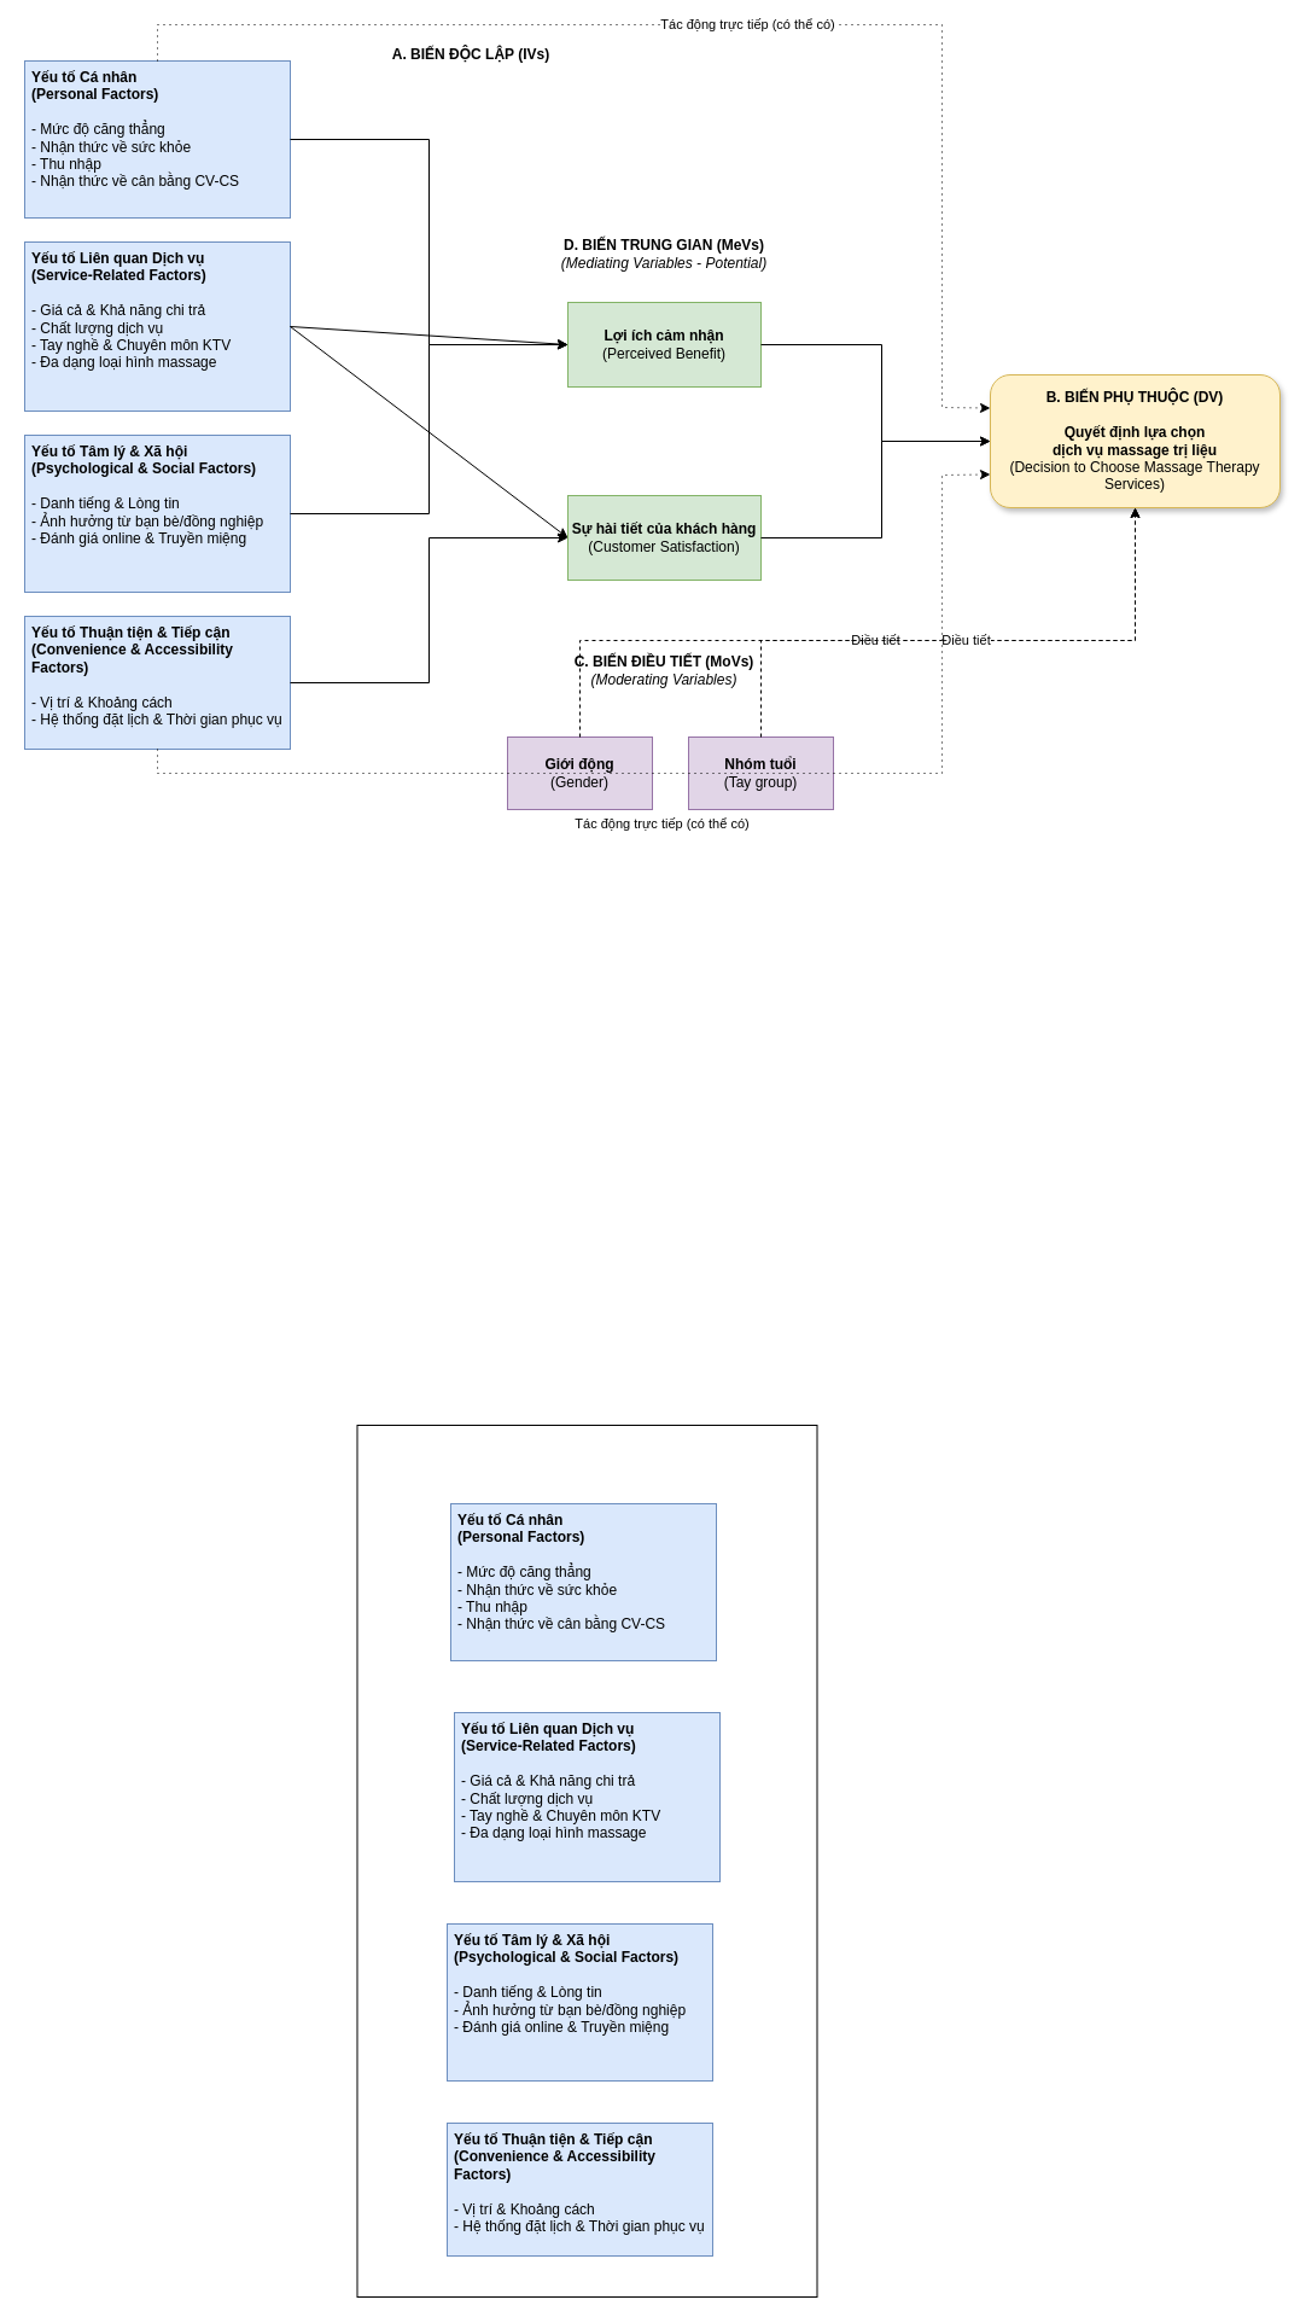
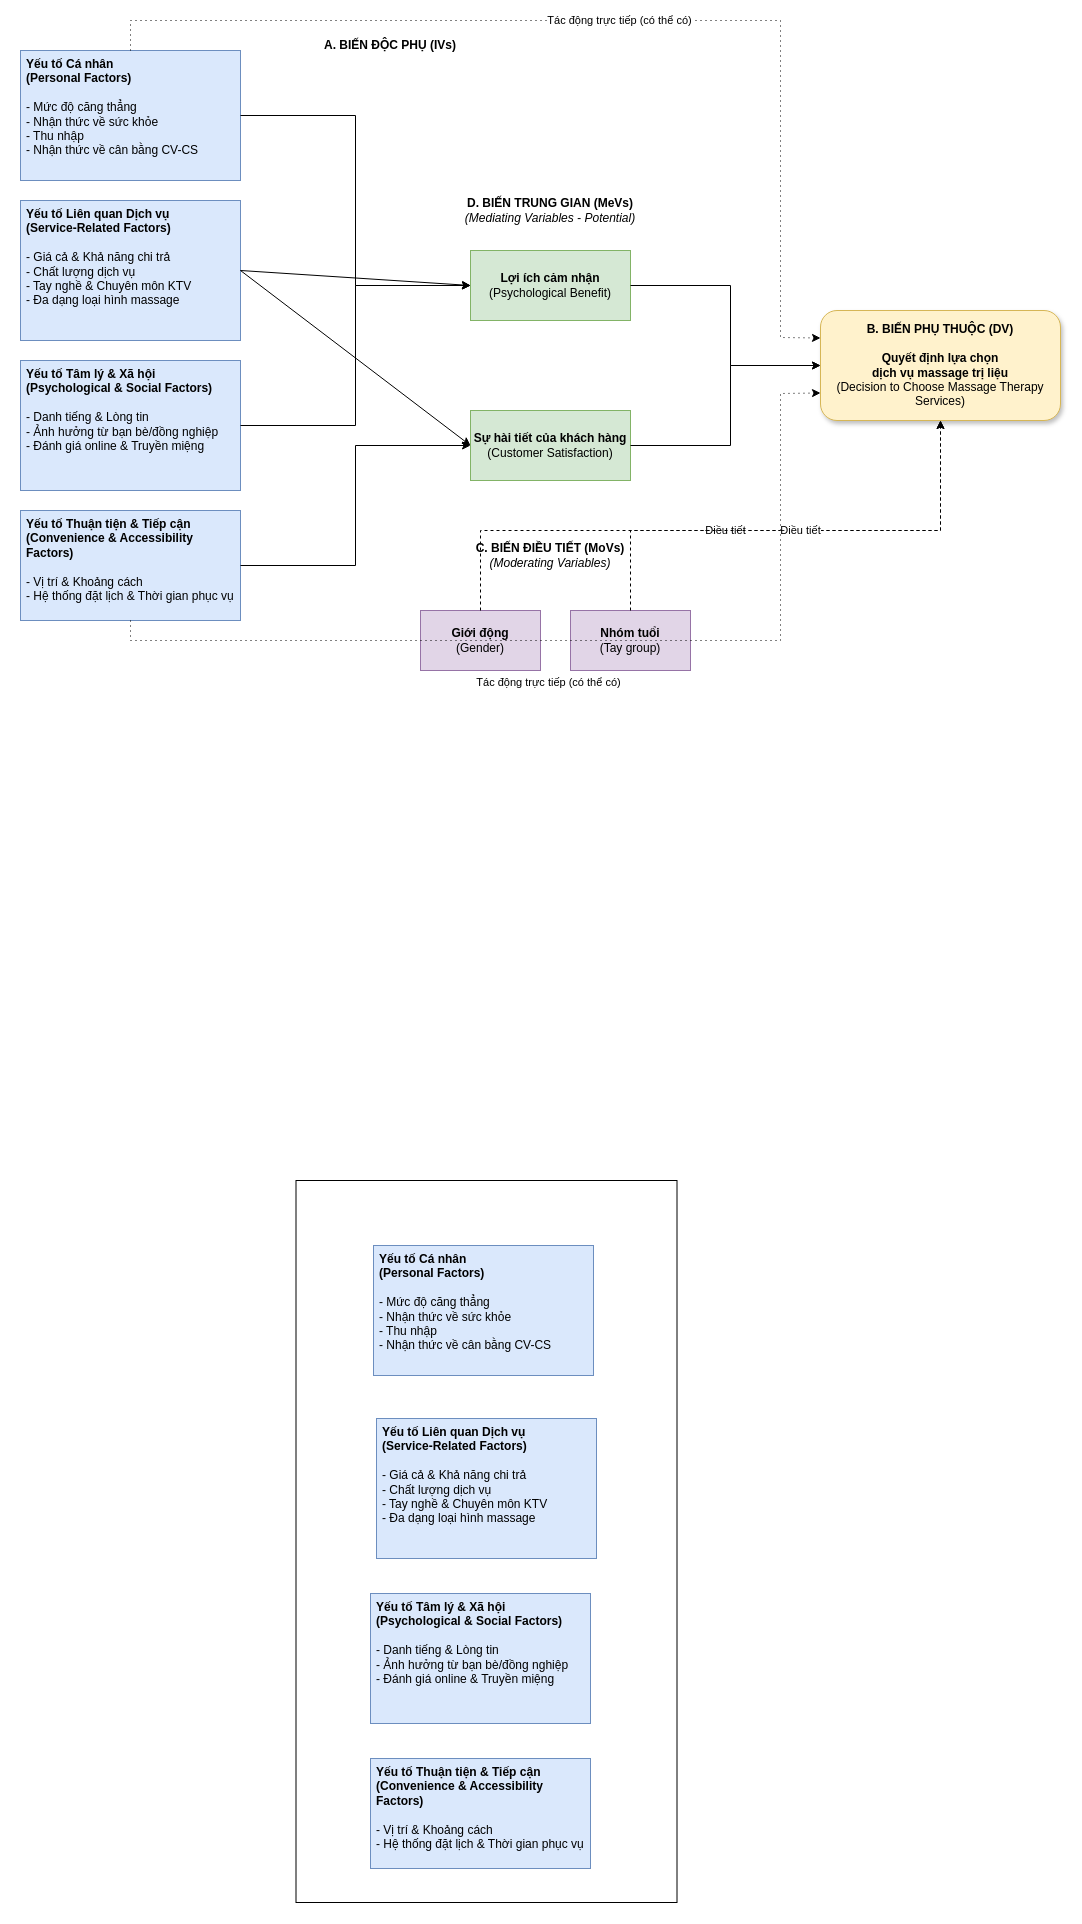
- <mxCell id="8" value="&lt;b&gt;A. BIẾN ĐỘC LẬP (IVs)&lt;/b&gt;" style="text;html=1;strokeColor=none;fillColor=none;align=center;verticalAlign=middle;whiteSpace=wrap;rounded=0;" vertex="1" parent="7"><mxGeometry width="160" height="30" as="geometry" /></mxCell>
+ <mxCell id="8" value="&lt;b&gt;A. BIẾN ĐỘC PHỤ (IVs)&lt;/b&gt;" style="text;html=1;strokeColor=none;fillColor=none;align=center;verticalAlign=middle;whiteSpace=wrap;rounded=0;" vertex="1" parent="7"><mxGeometry width="160" height="30" as="geometry" /></mxCell>
- <mxCell id="10" value="&lt;b&gt;Lợi ích cảm nhận&lt;/b&gt;&lt;div&gt;(Perceived Benefit)&lt;/div&gt;" style="rounded=0;whiteSpace=wrap;html=1;fillColor=#d5e8d4;strokeColor=#82b366;" vertex="1" parent="1"><mxGeometry x="470" y="250" width="160" height="70" as="geometry" /></mxCell>
+ <mxCell id="10" value="&lt;b&gt;Lợi ích cảm nhận&lt;/b&gt;&lt;div&gt;(Psychological Benefit)&lt;/div&gt;" style="rounded=0;whiteSpace=wrap;html=1;fillColor=#d5e8d4;strokeColor=#82b366;" vertex="1" parent="1"><mxGeometry x="470" y="250" width="160" height="70" as="geometry" /></mxCell>
